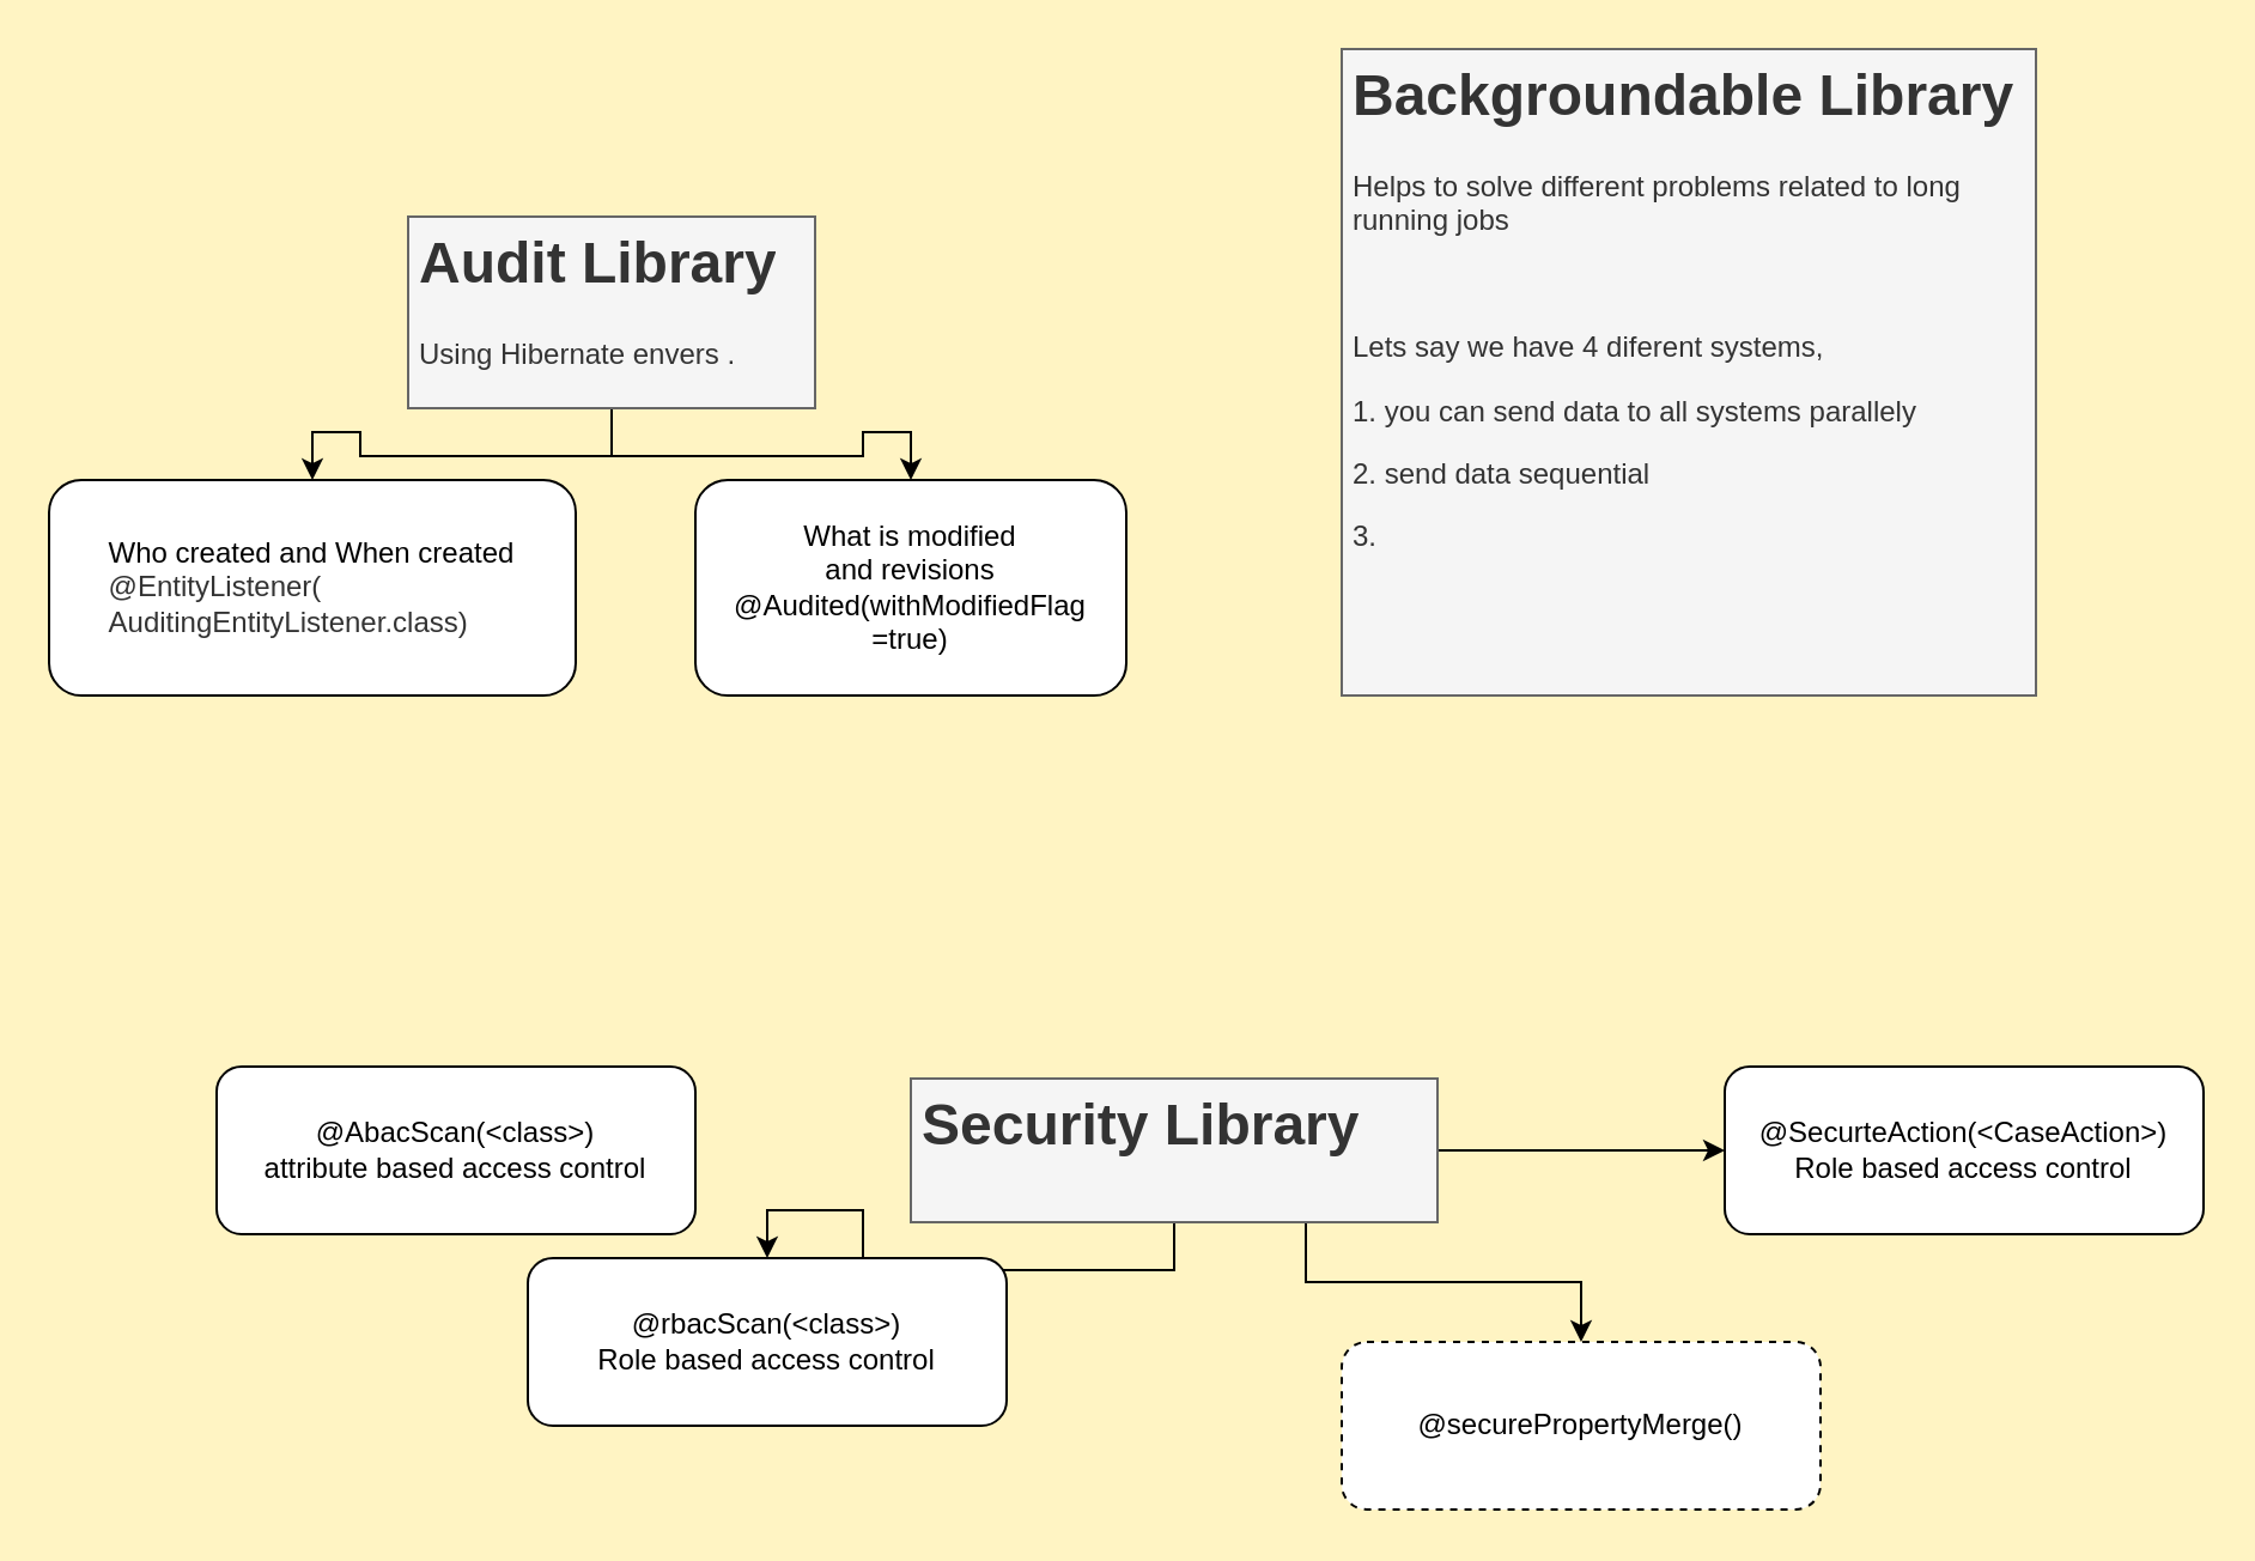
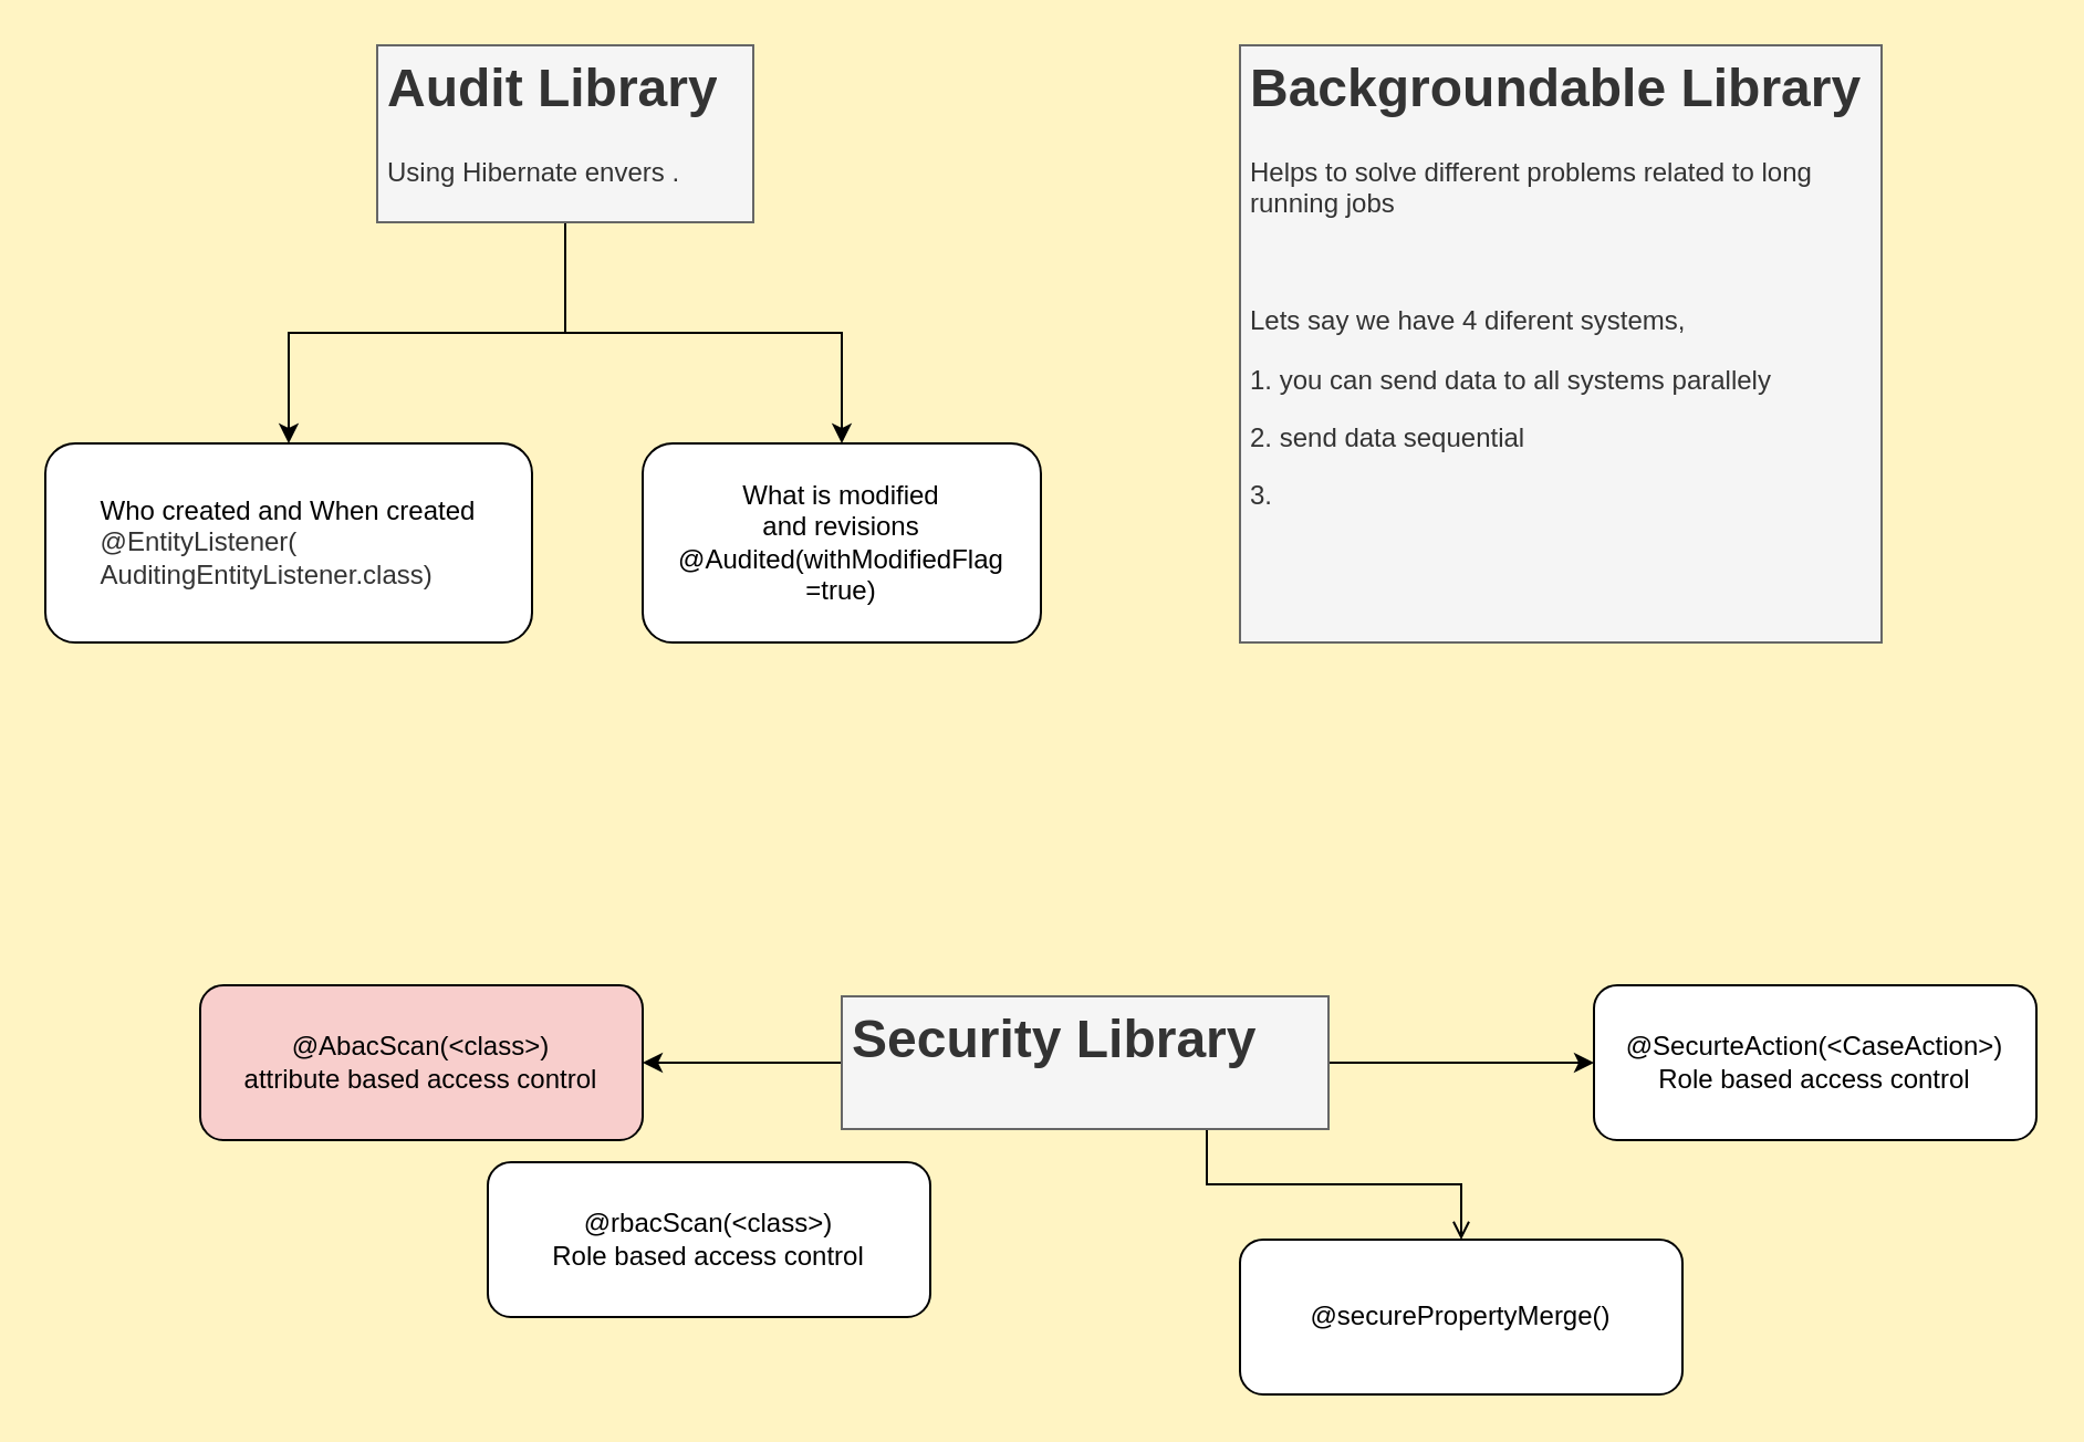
- <mxCell id="4" value="&lt;h1&gt;Audit Library&lt;/h1&gt;&lt;p&gt;Using Hibernate envers .&lt;/p&gt;&lt;p&gt;&lt;br&gt;&lt;/p&gt;" style="text;html=1;spacing=5;spacingTop=-20;whiteSpace=wrap;overflow=hidden;rounded=0;fillColor=#f5f5f5;strokeColor=#666666;fontColor=#333333;" parent="1" vertex="1"><mxGeometry x="170" y="90" width="170" height="80" as="geometry" /></mxCell>
+ <mxCell id="4" value="&lt;h1&gt;Audit Library&lt;/h1&gt;&lt;p&gt;Using Hibernate envers .&lt;/p&gt;&lt;p&gt;&lt;br&gt;&lt;/p&gt;" style="text;html=1;spacing=5;spacingTop=-20;whiteSpace=wrap;overflow=hidden;rounded=0;fillColor=#f5f5f5;strokeColor=#666666;fontColor=#333333;" parent="1" vertex="1"><mxGeometry x="170" y="20" width="170" height="80" as="geometry" /></mxCell>
- <mxCell id="12" value="@AbacScan(&amp;lt;class&amp;gt;)&lt;br&gt;attribute based access control" style="rounded=1;whiteSpace=wrap;html=1;" parent="1" vertex="1"><mxGeometry x="90" y="445" width="200" height="70" as="geometry" /></mxCell>
+ <mxCell id="12" value="@AbacScan(&amp;lt;class&amp;gt;)&lt;br&gt;attribute based access control" style="rounded=1;whiteSpace=wrap;html=1;fillColor=#f8cecc;" parent="1" vertex="1"><mxGeometry x="90" y="445" width="200" height="70" as="geometry" /></mxCell>
- <mxCell id="8" style="edgeStyle=orthogonalEdgeStyle;rounded=0;orthogonalLoop=1;jettySize=auto;html=1;" parent="1" source="11" target="13" edge="1"><mxGeometry relative="1" as="geometry" /></mxCell>
+ <mxCell id="8" style="edgeStyle=orthogonalEdgeStyle;rounded=0;orthogonalLoop=1;jettySize=auto;html=1;" parent="1" source="11" target="12" edge="1"><mxGeometry relative="1" as="geometry" /></mxCell>
- <mxCell id="10" style="edgeStyle=orthogonalEdgeStyle;rounded=0;orthogonalLoop=1;jettySize=auto;html=1;exitX=0.75;exitY=1;exitDx=0;exitDy=0;" parent="1" source="11" target="15" edge="1"><mxGeometry relative="1" as="geometry" /></mxCell>
+ <mxCell id="10" style="edgeStyle=orthogonalEdgeStyle;rounded=0;orthogonalLoop=1;jettySize=auto;html=1;exitX=0.75;exitY=1;exitDx=0;exitDy=0;endArrow=open;" parent="1" source="11" target="15" edge="1"><mxGeometry relative="1" as="geometry" /></mxCell>
- <mxCell id="15" value="@securePropertyMerge()&lt;br&gt;" style="rounded=1;whiteSpace=wrap;html=1;dashed=1;" parent="1" vertex="1"><mxGeometry x="560" y="560" width="200" height="70" as="geometry" /></mxCell>
+ <mxCell id="15" value="@securePropertyMerge()&lt;br&gt;" style="rounded=1;whiteSpace=wrap;html=1;" parent="1" vertex="1"><mxGeometry x="560" y="560" width="200" height="70" as="geometry" /></mxCell>
